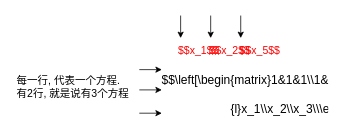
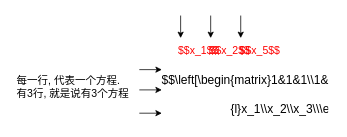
- <mxCell id="10" value="每一行, 代表一个方程.&lt;br&gt;有2行, 就是说有3个方程" style="text;html=1;strokeColor=none;fillColor=none;align=left;verticalAlign=middle;whiteSpace=wrap;rounded=0;fontSize=14;fontColor=#000000;" vertex="1" parent="1"><mxGeometry x="20" y="95" width="170" height="40" as="geometry" /></mxCell>
+ <mxCell id="10" value="每一行, 代表一个方程.&lt;br&gt;有3行, 就是说有3个方程" style="text;html=1;strokeColor=none;fillColor=none;align=left;verticalAlign=middle;whiteSpace=wrap;rounded=0;fontSize=14;fontColor=#000000;" vertex="1" parent="1"><mxGeometry x="20" y="95" width="170" height="40" as="geometry" /></mxCell>
